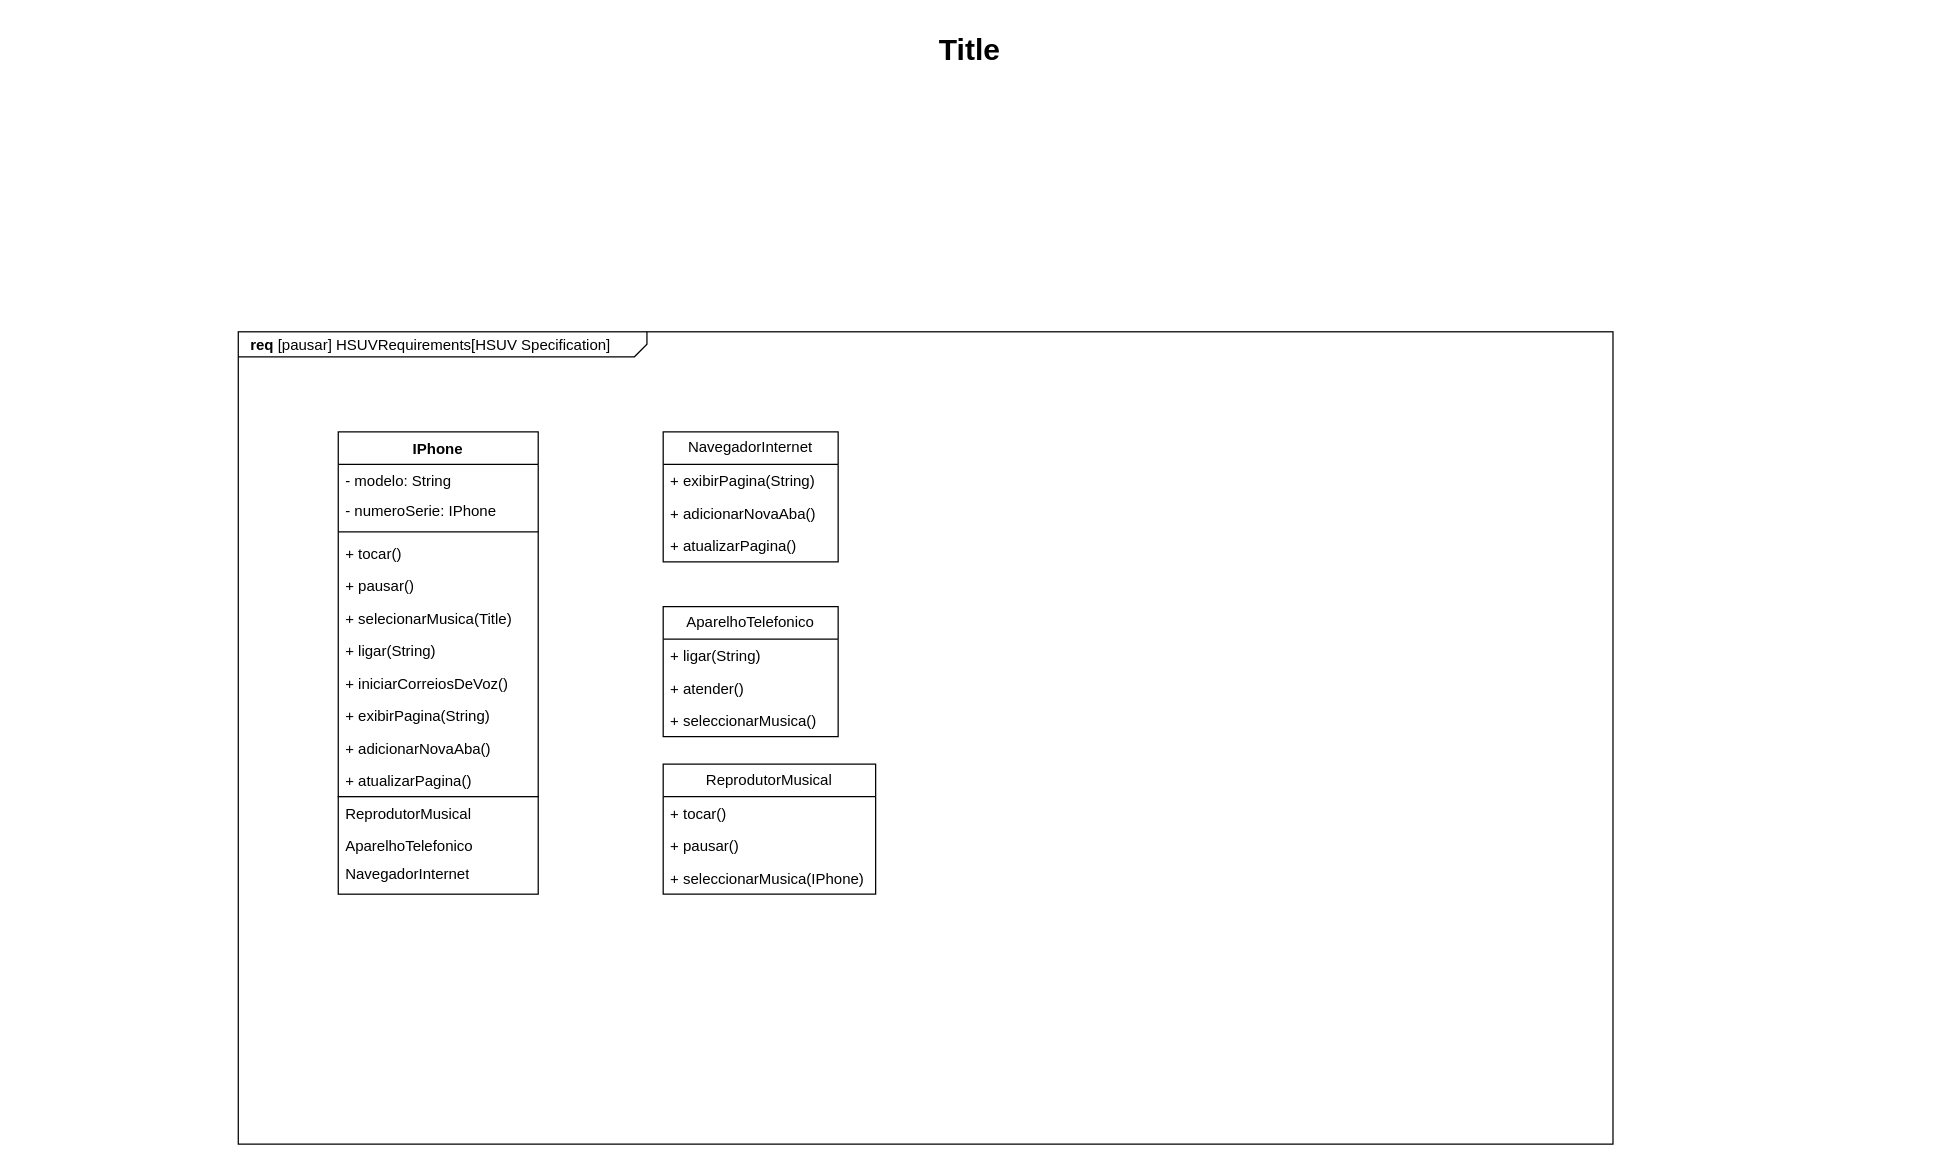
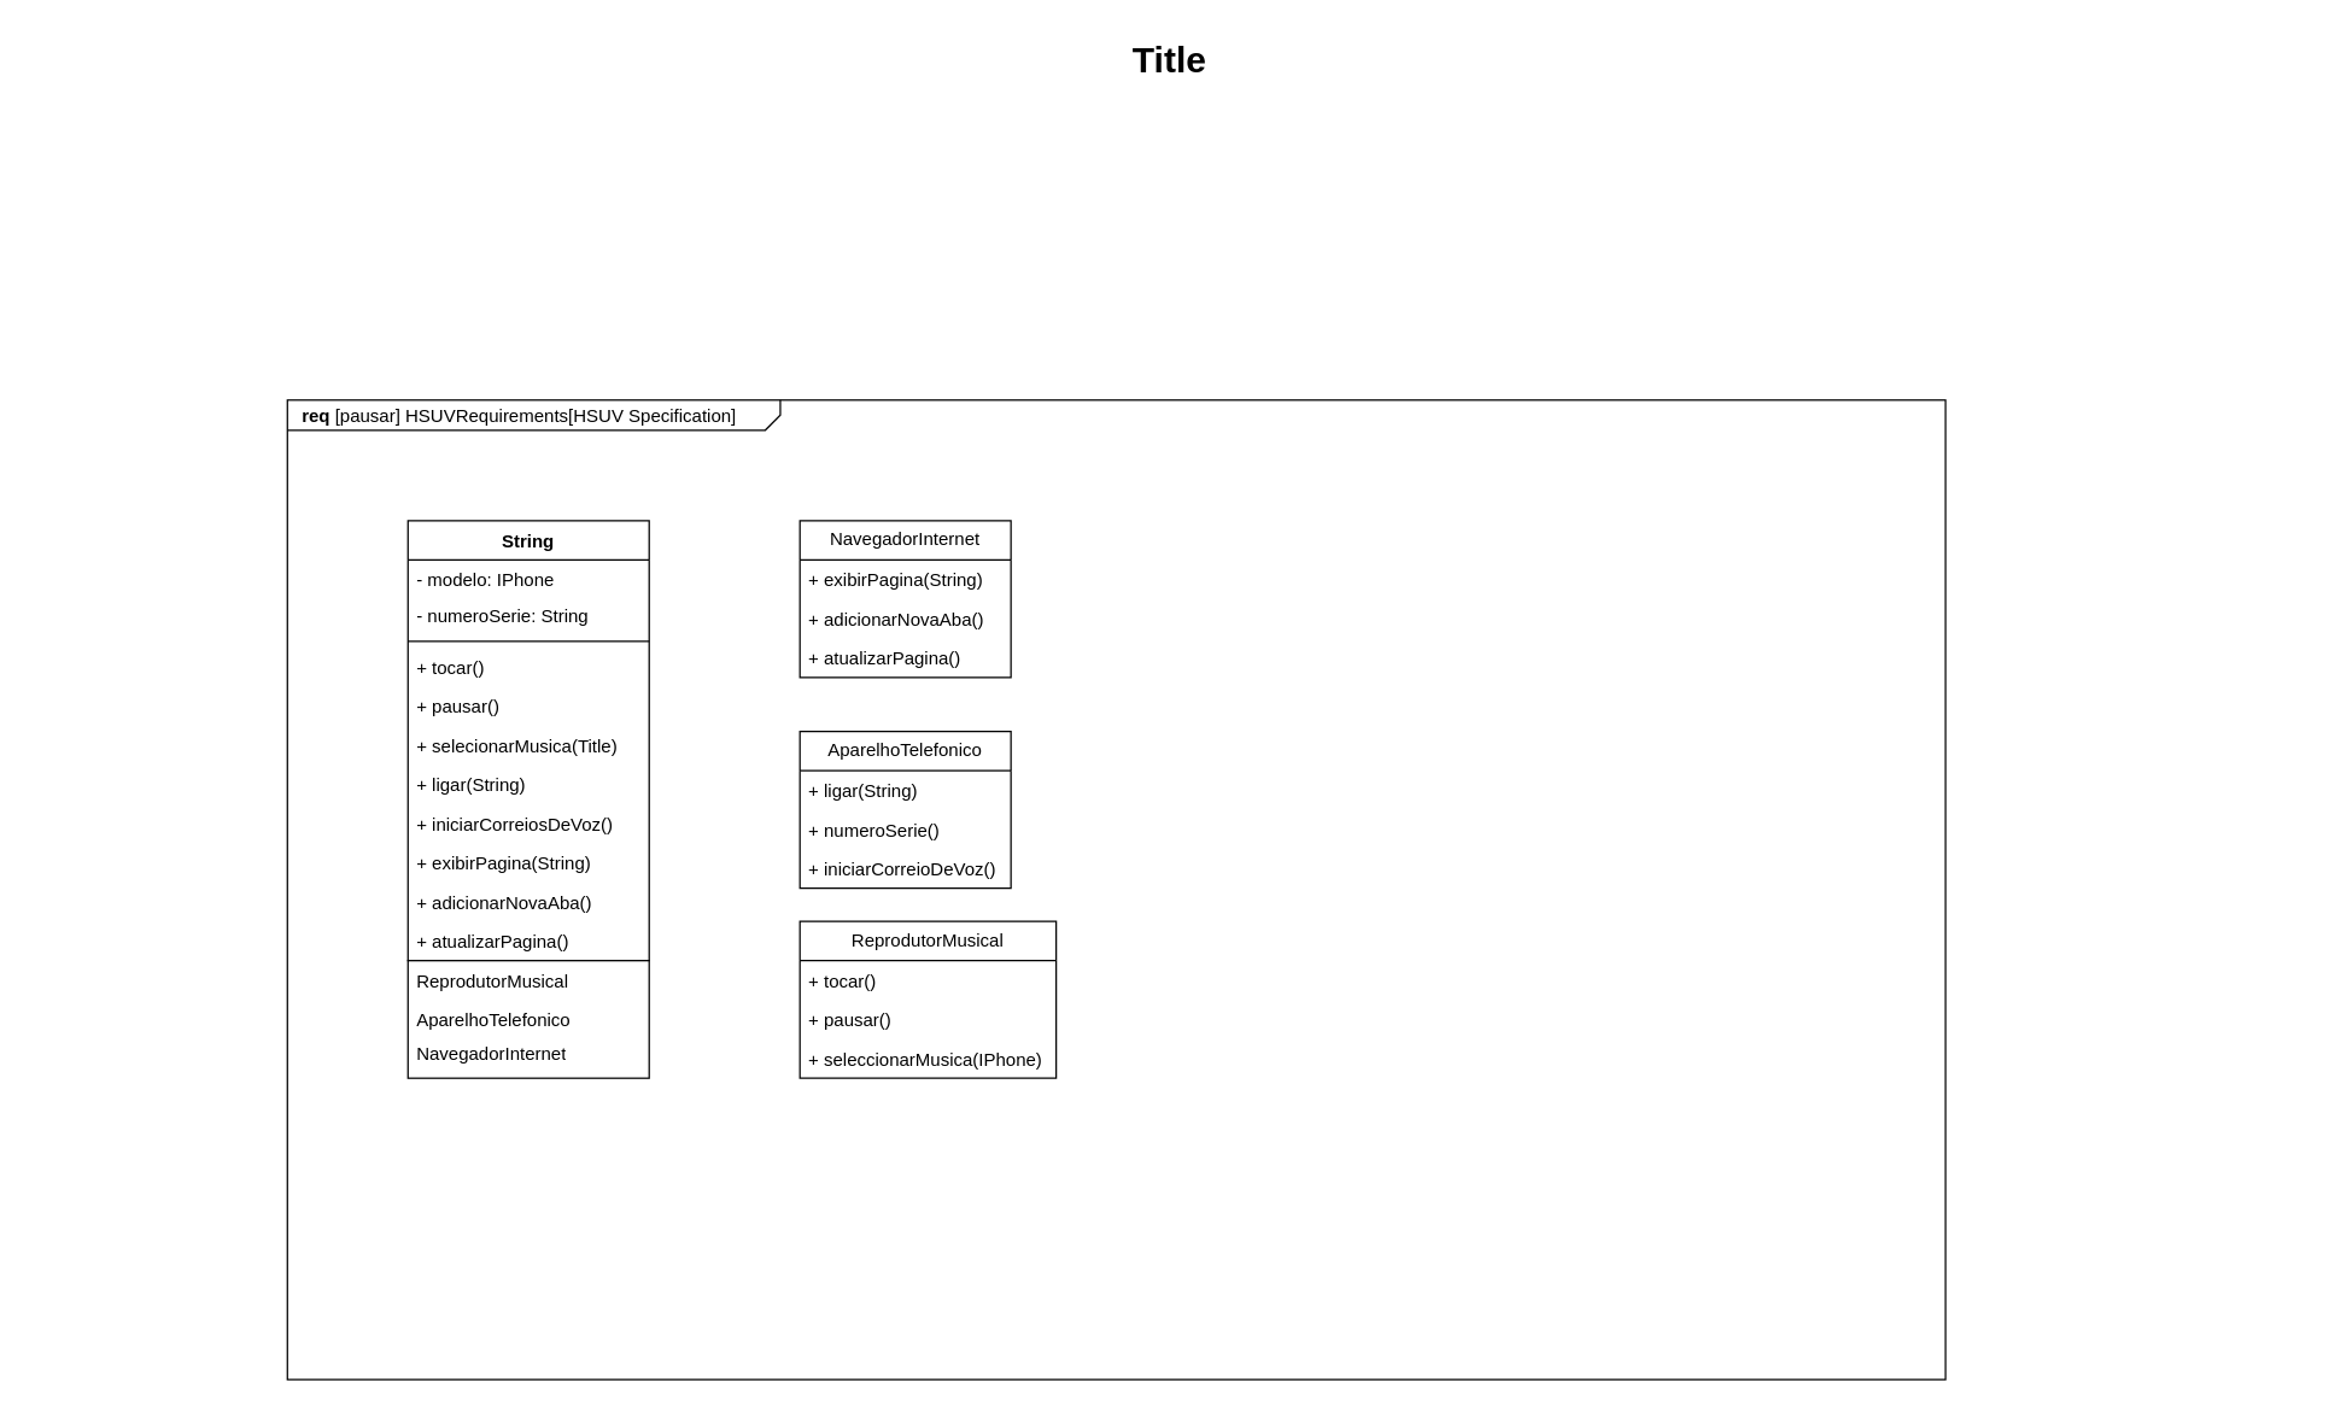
- <mxCell id="4" value="IPhone" style="swimlane;fontStyle=1;align=center;verticalAlign=top;childLayout=stackLayout;horizontal=1;startSize=26;horizontalStack=0;resizeParent=1;resizeParentMax=0;resizeLast=0;collapsible=1;marginBottom=0;whiteSpace=wrap;html=1;" parent="1" vertex="1"><mxGeometry x="270" y="345" width="160" height="292" as="geometry" /></mxCell>
+ <mxCell id="4" value="String" style="swimlane;fontStyle=1;align=center;verticalAlign=top;childLayout=stackLayout;horizontal=1;startSize=26;horizontalStack=0;resizeParent=1;resizeParentMax=0;resizeLast=0;collapsible=1;marginBottom=0;whiteSpace=wrap;html=1;" parent="1" vertex="1"><mxGeometry x="270" y="345" width="160" height="292" as="geometry" /></mxCell>
- <mxCell id="5" value="- modelo: String" style="text;strokeColor=none;fillColor=none;align=left;verticalAlign=top;spacingLeft=4;spacingRight=4;overflow=hidden;rotatable=0;points=[[0,0.5],[1,0.5]];portConstraint=eastwest;whiteSpace=wrap;html=1;" parent="4" vertex="1"><mxGeometry y="26" width="160" height="24" as="geometry" /></mxCell>
+ <mxCell id="5" value="- modelo: IPhone" style="text;strokeColor=none;fillColor=none;align=left;verticalAlign=top;spacingLeft=4;spacingRight=4;overflow=hidden;rotatable=0;points=[[0,0.5],[1,0.5]];portConstraint=eastwest;whiteSpace=wrap;html=1;" parent="4" vertex="1"><mxGeometry y="26" width="160" height="24" as="geometry" /></mxCell>
- <mxCell id="6" value="- numeroSerie: IPhone" style="text;strokeColor=none;fillColor=none;align=left;verticalAlign=top;spacingLeft=4;spacingRight=4;overflow=hidden;rotatable=0;points=[[0,0.5],[1,0.5]];portConstraint=eastwest;whiteSpace=wrap;html=1;" parent="4" vertex="1"><mxGeometry y="50" width="160" height="26" as="geometry" /></mxCell>
+ <mxCell id="6" value="- numeroSerie: String" style="text;strokeColor=none;fillColor=none;align=left;verticalAlign=top;spacingLeft=4;spacingRight=4;overflow=hidden;rotatable=0;points=[[0,0.5],[1,0.5]];portConstraint=eastwest;whiteSpace=wrap;html=1;" parent="4" vertex="1"><mxGeometry y="50" width="160" height="26" as="geometry" /></mxCell>
- <mxCell id="26" value="+ atender()" style="text;strokeColor=none;fillColor=none;align=left;verticalAlign=top;spacingLeft=4;spacingRight=4;overflow=hidden;rotatable=0;points=[[0,0.5],[1,0.5]];portConstraint=eastwest;whiteSpace=wrap;html=1;" parent="24" vertex="1"><mxGeometry y="52" width="140" height="26" as="geometry" /></mxCell>
+ <mxCell id="26" value="+ numeroSerie()" style="text;strokeColor=none;fillColor=none;align=left;verticalAlign=top;spacingLeft=4;spacingRight=4;overflow=hidden;rotatable=0;points=[[0,0.5],[1,0.5]];portConstraint=eastwest;whiteSpace=wrap;html=1;" parent="24" vertex="1"><mxGeometry y="52" width="140" height="26" as="geometry" /></mxCell>
- <mxCell id="27" value="+ seleccionarMusica()" style="text;strokeColor=none;fillColor=none;align=left;verticalAlign=top;spacingLeft=4;spacingRight=4;overflow=hidden;rotatable=0;points=[[0,0.5],[1,0.5]];portConstraint=eastwest;whiteSpace=wrap;html=1;" parent="24" vertex="1"><mxGeometry y="78" width="140" height="26" as="geometry" /></mxCell>
+ <mxCell id="27" value="+ iniciarCorreioDeVoz()" style="text;strokeColor=none;fillColor=none;align=left;verticalAlign=top;spacingLeft=4;spacingRight=4;overflow=hidden;rotatable=0;points=[[0,0.5],[1,0.5]];portConstraint=eastwest;whiteSpace=wrap;html=1;" parent="24" vertex="1"><mxGeometry y="78" width="140" height="26" as="geometry" /></mxCell>
